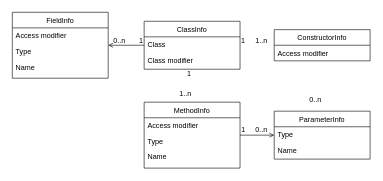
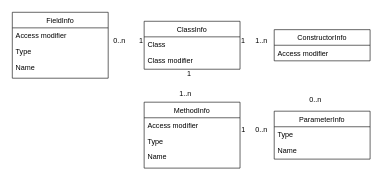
- <mxCell id="2" style="edgeStyle=orthogonalEdgeStyle;rounded=0;orthogonalLoop=1;jettySize=auto;html=1;endArrow=open;endFill=0;" edge="1" parent="1" source="3" target="21"><mxGeometry relative="1" as="geometry" /></mxCell>
- <mxCell id="8" style="edgeStyle=orthogonalEdgeStyle;rounded=0;orthogonalLoop=1;jettySize=auto;html=1;endArrow=open;endFill=0;" edge="1" parent="1" source="9" target="15"><mxGeometry relative="1" as="geometry" /></mxCell>
